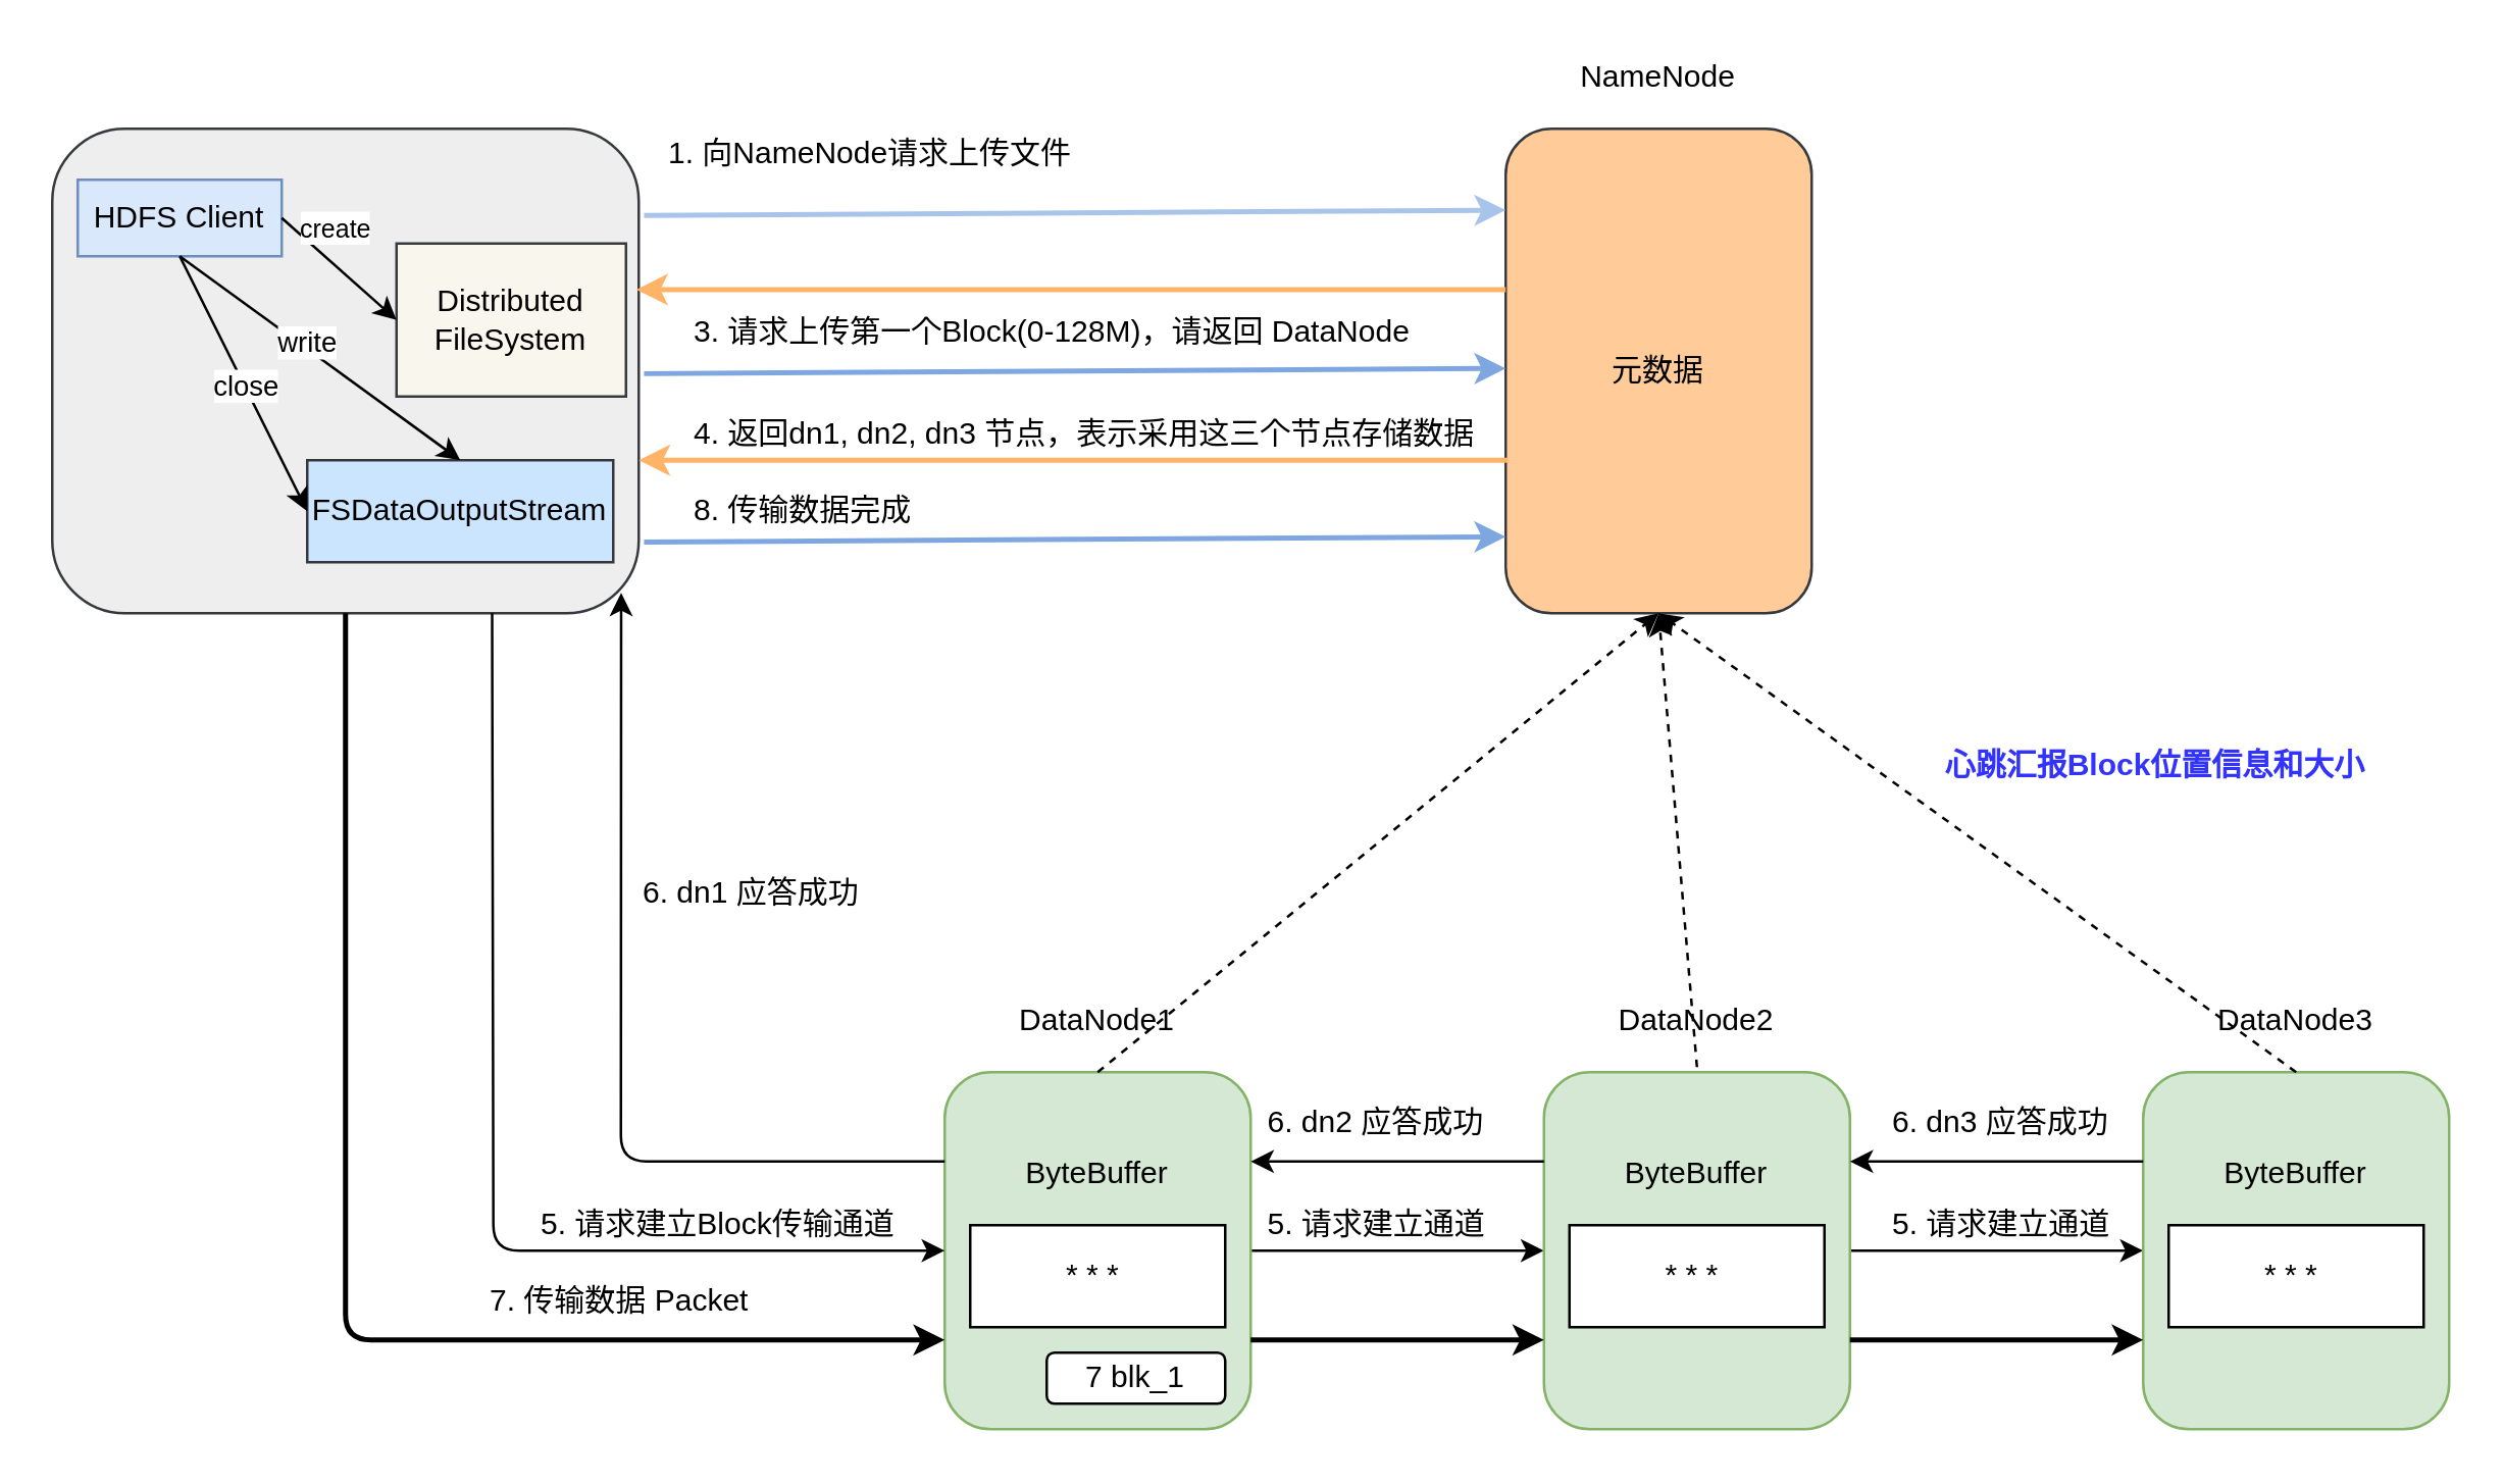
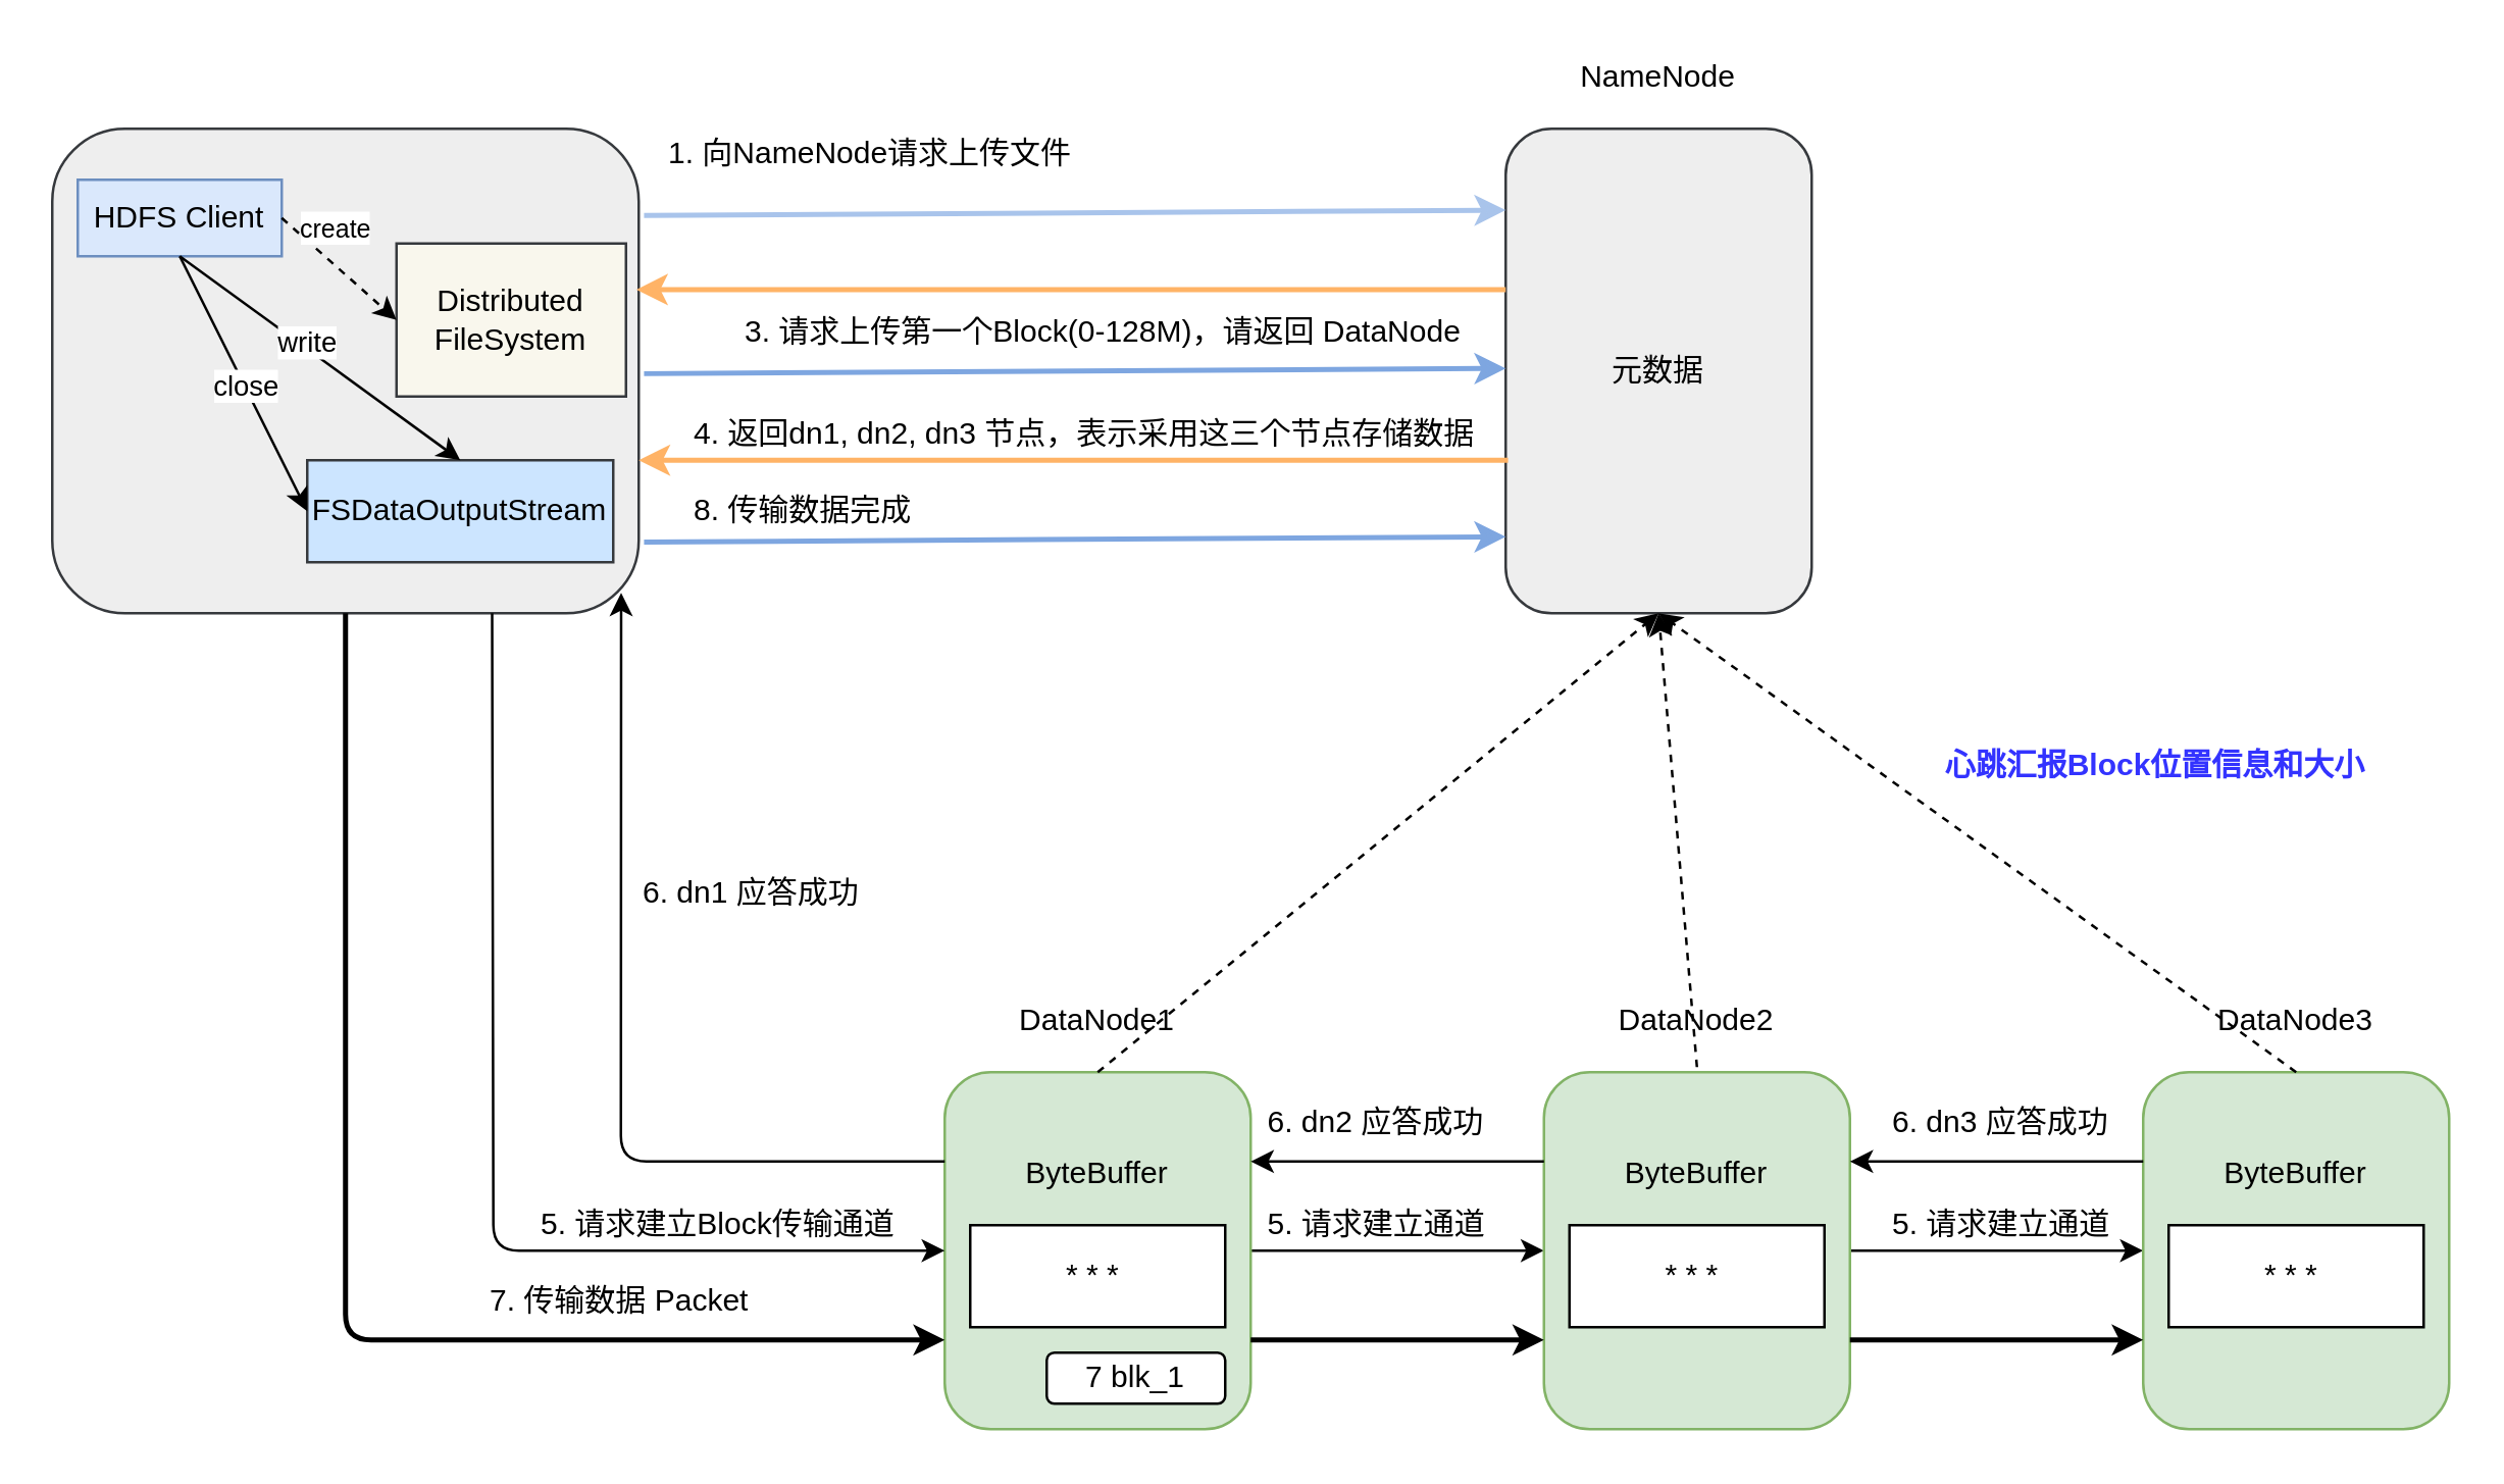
- <mxCell id="6" value="" style="endArrow=classic;html=1;exitX=1;exitY=0.5;exitDx=0;exitDy=0;entryX=0;entryY=0.5;entryDx=0;entryDy=0;" edge="1" parent="1" source="3" target="4"><mxGeometry width="50" height="50" relative="1" as="geometry"><mxPoint x="140" y="10" as="sourcePoint" /><mxPoint x="190" y="-40" as="targetPoint" /></mxGeometry></mxCell>
+ <mxCell id="6" value="" style="endArrow=classic;html=1;exitX=1;exitY=0.5;exitDx=0;exitDy=0;entryX=0;entryY=0.5;entryDx=0;entryDy=0;dashed=1;" edge="1" parent="1" source="3" target="4"><mxGeometry width="50" height="50" relative="1" as="geometry"><mxPoint x="140" y="10" as="sourcePoint" /><mxPoint x="190" y="-40" as="targetPoint" /></mxGeometry></mxCell>
- <mxCell id="18" value="3. 请求上传第一个Block(0-128M)，请返回 DataNode" style="text;html=1;strokeColor=none;fillColor=none;align=left;verticalAlign=middle;whiteSpace=wrap;rounded=0;" vertex="1" parent="1"><mxGeometry x="270" y="120" width="290" height="20" as="geometry" /></mxCell>
+ <mxCell id="18" value="3. 请求上传第一个Block(0-128M)，请返回 DataNode" style="text;html=1;strokeColor=none;fillColor=none;align=left;verticalAlign=middle;whiteSpace=wrap;rounded=0;" vertex="1" parent="1"><mxGeometry x="290" y="120" width="290" height="20" as="geometry" /></mxCell>
- <mxCell id="12" value="元数据" style="rounded=1;whiteSpace=wrap;html=1;fillColor=#ffcc99;strokeColor=#36393d;" vertex="1" parent="1"><mxGeometry x="590" y="50" width="120" height="190" as="geometry" /></mxCell>
+ <mxCell id="12" value="元数据" style="rounded=1;whiteSpace=wrap;html=1;fillColor=#eeeeee;strokeColor=#36393d;" vertex="1" parent="1"><mxGeometry x="590" y="50" width="120" height="190" as="geometry" /></mxCell>
